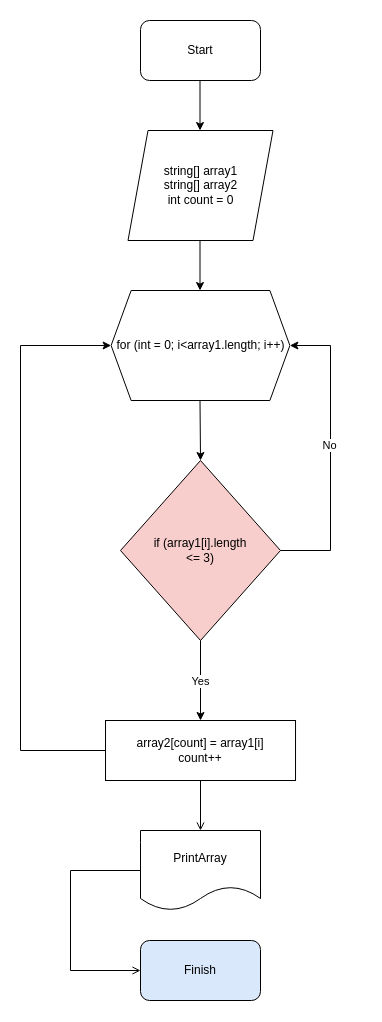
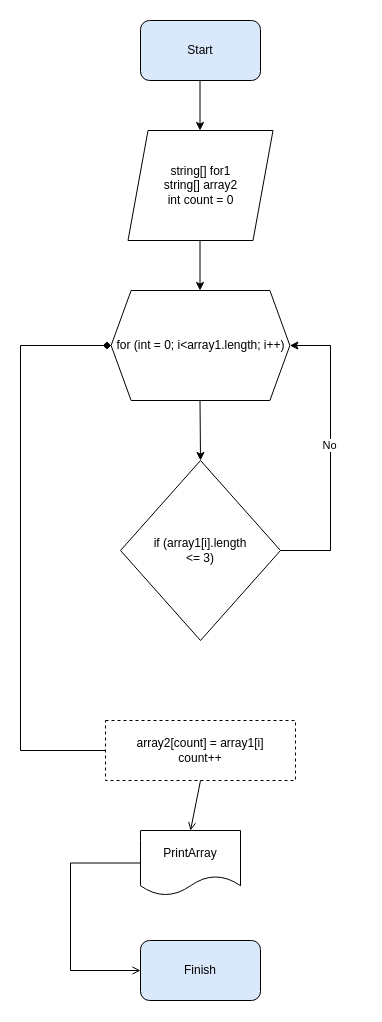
- <mxCell id="2" value="Start" style="rounded=1;whiteSpace=wrap;html=1;" vertex="1" parent="1"><mxGeometry x="140" y="20" width="120" height="60" as="geometry" /></mxCell>
+ <mxCell id="2" value="Start" style="rounded=1;whiteSpace=wrap;html=1;fillColor=#dae8fc;" vertex="1" parent="1"><mxGeometry x="140" y="20" width="120" height="60" as="geometry" /></mxCell>
- <mxCell id="4" value="string[] array1&lt;br&gt;string[] array2&lt;br&gt;int count = 0" style="shape=parallelogram;perimeter=parallelogramPerimeter;whiteSpace=wrap;html=1;fixedSize=1;" vertex="1" parent="1"><mxGeometry x="127.5" y="130" width="145" height="110" as="geometry" /></mxCell>
+ <mxCell id="4" value="string[] for1&lt;br&gt;string[] array2&lt;br&gt;int count = 0" style="shape=parallelogram;perimeter=parallelogramPerimeter;whiteSpace=wrap;html=1;fixedSize=1;" vertex="1" parent="1"><mxGeometry x="127.5" y="130" width="145" height="110" as="geometry" /></mxCell>
- <mxCell id="14" value="" style="edgeStyle=elbowEdgeStyle;elbow=horizontal;endArrow=classic;html=1;rounded=0;entryX=0;entryY=0.5;entryDx=0;entryDy=0;exitX=0;exitY=0.5;exitDx=0;exitDy=0;" edge="1" parent="1" source="11" target="5"><mxGeometry width="50" height="50" relative="1" as="geometry"><mxPoint x="290.01" y="560" as="sourcePoint" /><mxPoint x="299.38" y="355" as="targetPoint" /><Array as="points"><mxPoint x="20" y="630" /><mxPoint x="360" y="450" /></Array></mxGeometry></mxCell>
+ <mxCell id="14" value="" style="edgeStyle=elbowEdgeStyle;elbow=horizontal;endArrow=diamond;html=1;rounded=0;entryX=0;entryY=0.5;entryDx=0;entryDy=0;exitX=0;exitY=0.5;exitDx=0;exitDy=0;" edge="1" parent="1" source="11" target="5"><mxGeometry width="50" height="50" relative="1" as="geometry"><mxPoint x="290.01" y="560" as="sourcePoint" /><mxPoint x="299.38" y="355" as="targetPoint" /><Array as="points"><mxPoint x="20" y="630" /><mxPoint x="360" y="450" /></Array></mxGeometry></mxCell>
- <mxCell id="7" value="if (array1[i].length&lt;br&gt;&amp;lt;= 3)" style="rhombus;whiteSpace=wrap;html=1;fillColor=#f8cecc;" vertex="1" parent="1"><mxGeometry x="120.01" y="460" width="160" height="180" as="geometry" /></mxCell>
+ <mxCell id="7" value="if (array1[i].length&lt;br&gt;&amp;lt;= 3)" style="rhombus;whiteSpace=wrap;html=1;" vertex="1" parent="1"><mxGeometry x="120.01" y="460" width="160" height="180" as="geometry" /></mxCell>
- <mxCell id="12" value="" style="endArrow=classic;html=1;rounded=0;exitX=0.5;exitY=1;exitDx=0;exitDy=0;entryX=0.5;entryY=0;entryDx=0;entryDy=0;" edge="1" parent="1" source="7" target="11"><mxGeometry width="50" height="50" relative="1" as="geometry"><mxPoint x="220" y="780" as="sourcePoint" /><mxPoint x="270" y="730" as="targetPoint" /></mxGeometry></mxCell>
- <mxCell id="13" value="Yes" style="edgeLabel;html=1;align=center;verticalAlign=middle;resizable=0;points=[];" vertex="1" connectable="0" parent="12"><mxGeometry x="-0.25" y="-1" relative="1" as="geometry"><mxPoint y="10" as="offset" /></mxGeometry></mxCell>
- <mxCell id="11" value="array2[count] = array1[i]&lt;br&gt;count++" style="rounded=0;whiteSpace=wrap;html=1;" vertex="1" parent="1"><mxGeometry x="105.01" y="720" width="190.01" height="60" as="geometry" /></mxCell>
+ <mxCell id="11" value="array2[count] = array1[i]&lt;br&gt;count++" style="rounded=0;whiteSpace=wrap;html=1;dashed=1;" vertex="1" parent="1"><mxGeometry x="105.01" y="720" width="190.01" height="60" as="geometry" /></mxCell>
- <mxCell id="15" value="PrintArray" style="shape=document;whiteSpace=wrap;html=1;boundedLbl=1;" vertex="1" parent="1"><mxGeometry x="140.01" y="830" width="120" height="80" as="geometry" /></mxCell>
+ <mxCell id="15" value="PrintArray" style="shape=document;whiteSpace=wrap;html=1;boundedLbl=1;" vertex="1" parent="1"><mxGeometry x="140.01" y="830" width="100" height="65" as="geometry" /></mxCell>
